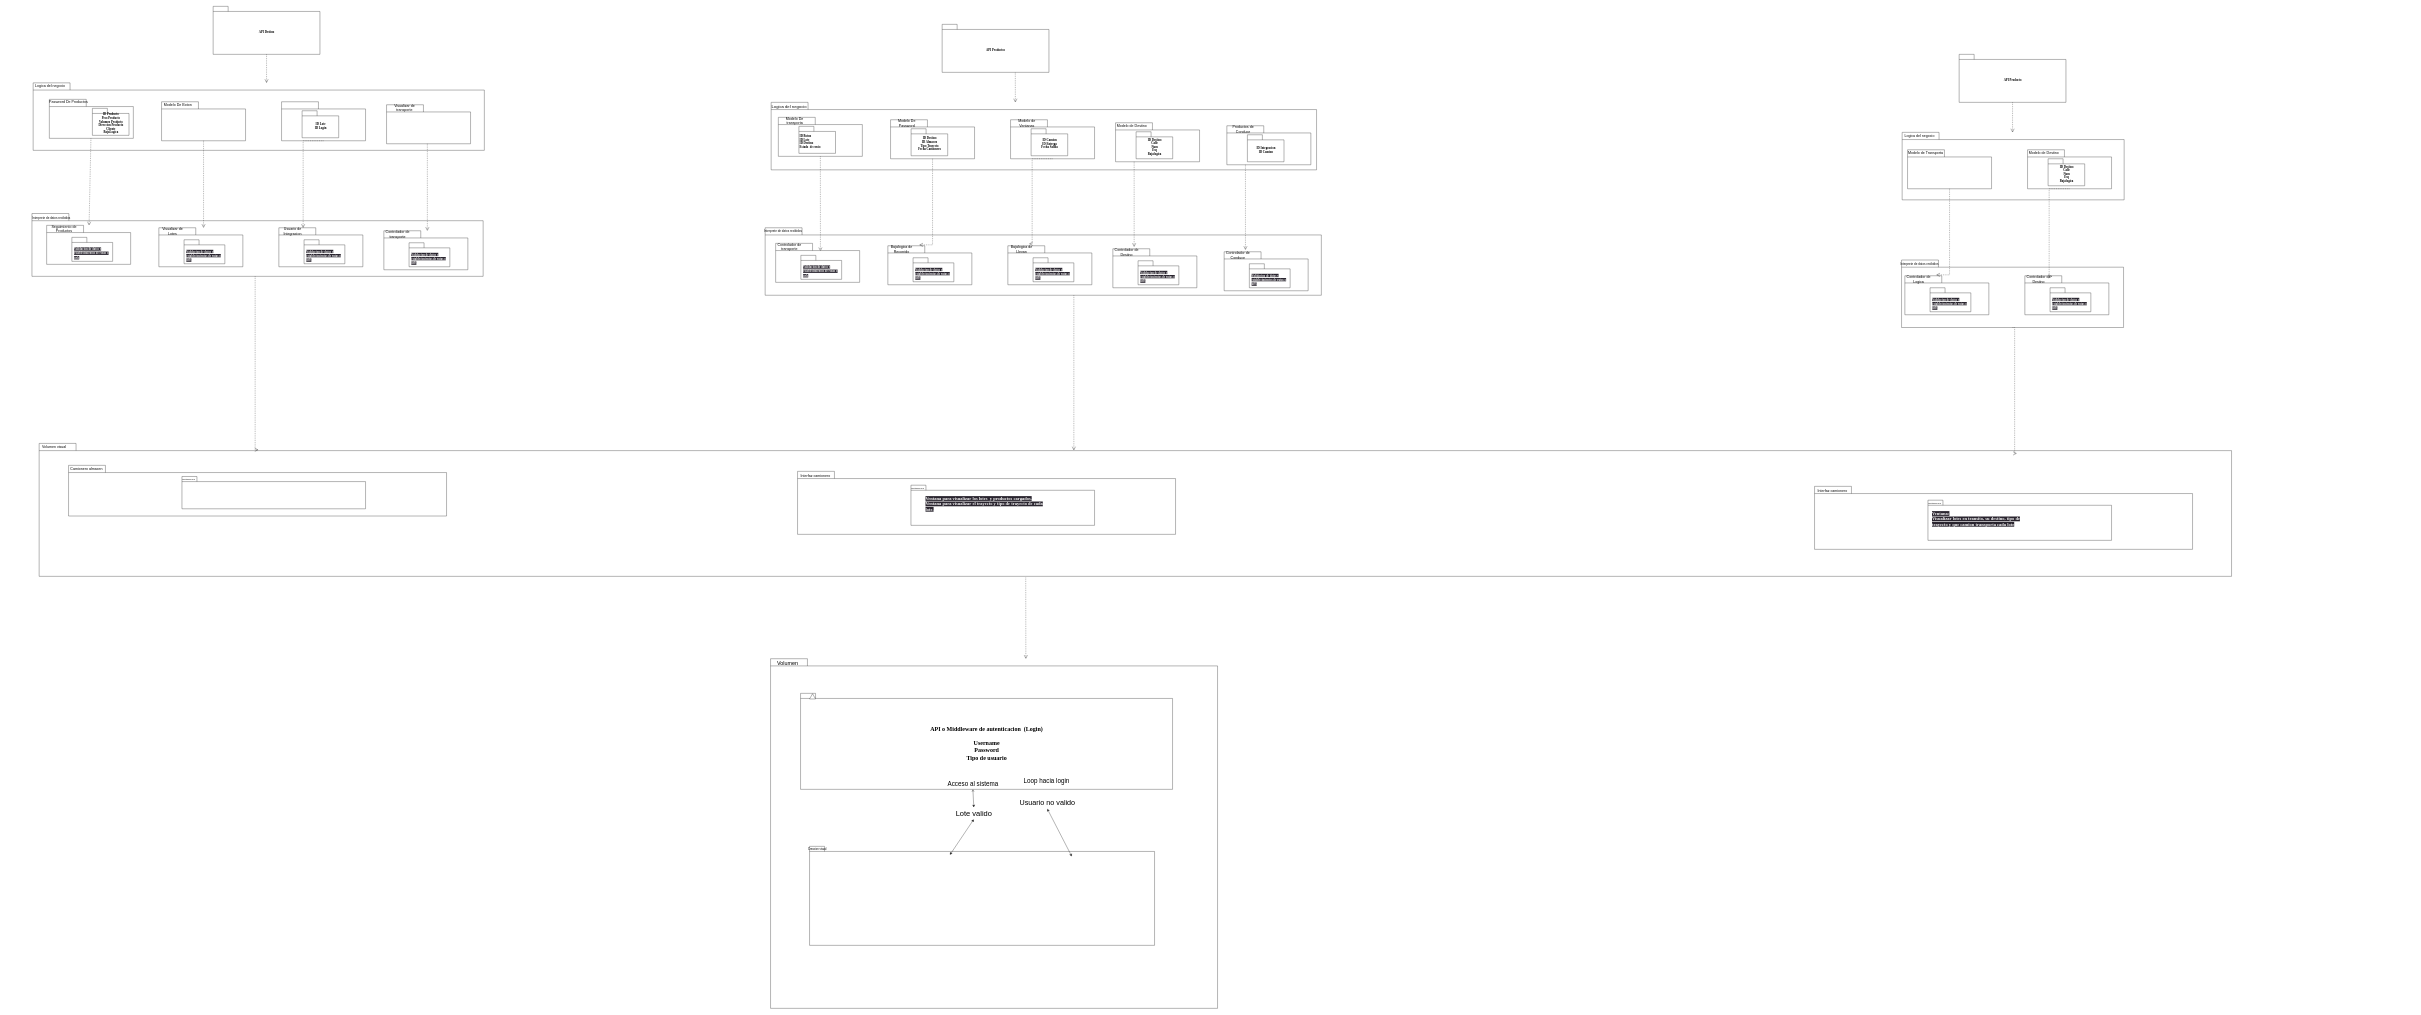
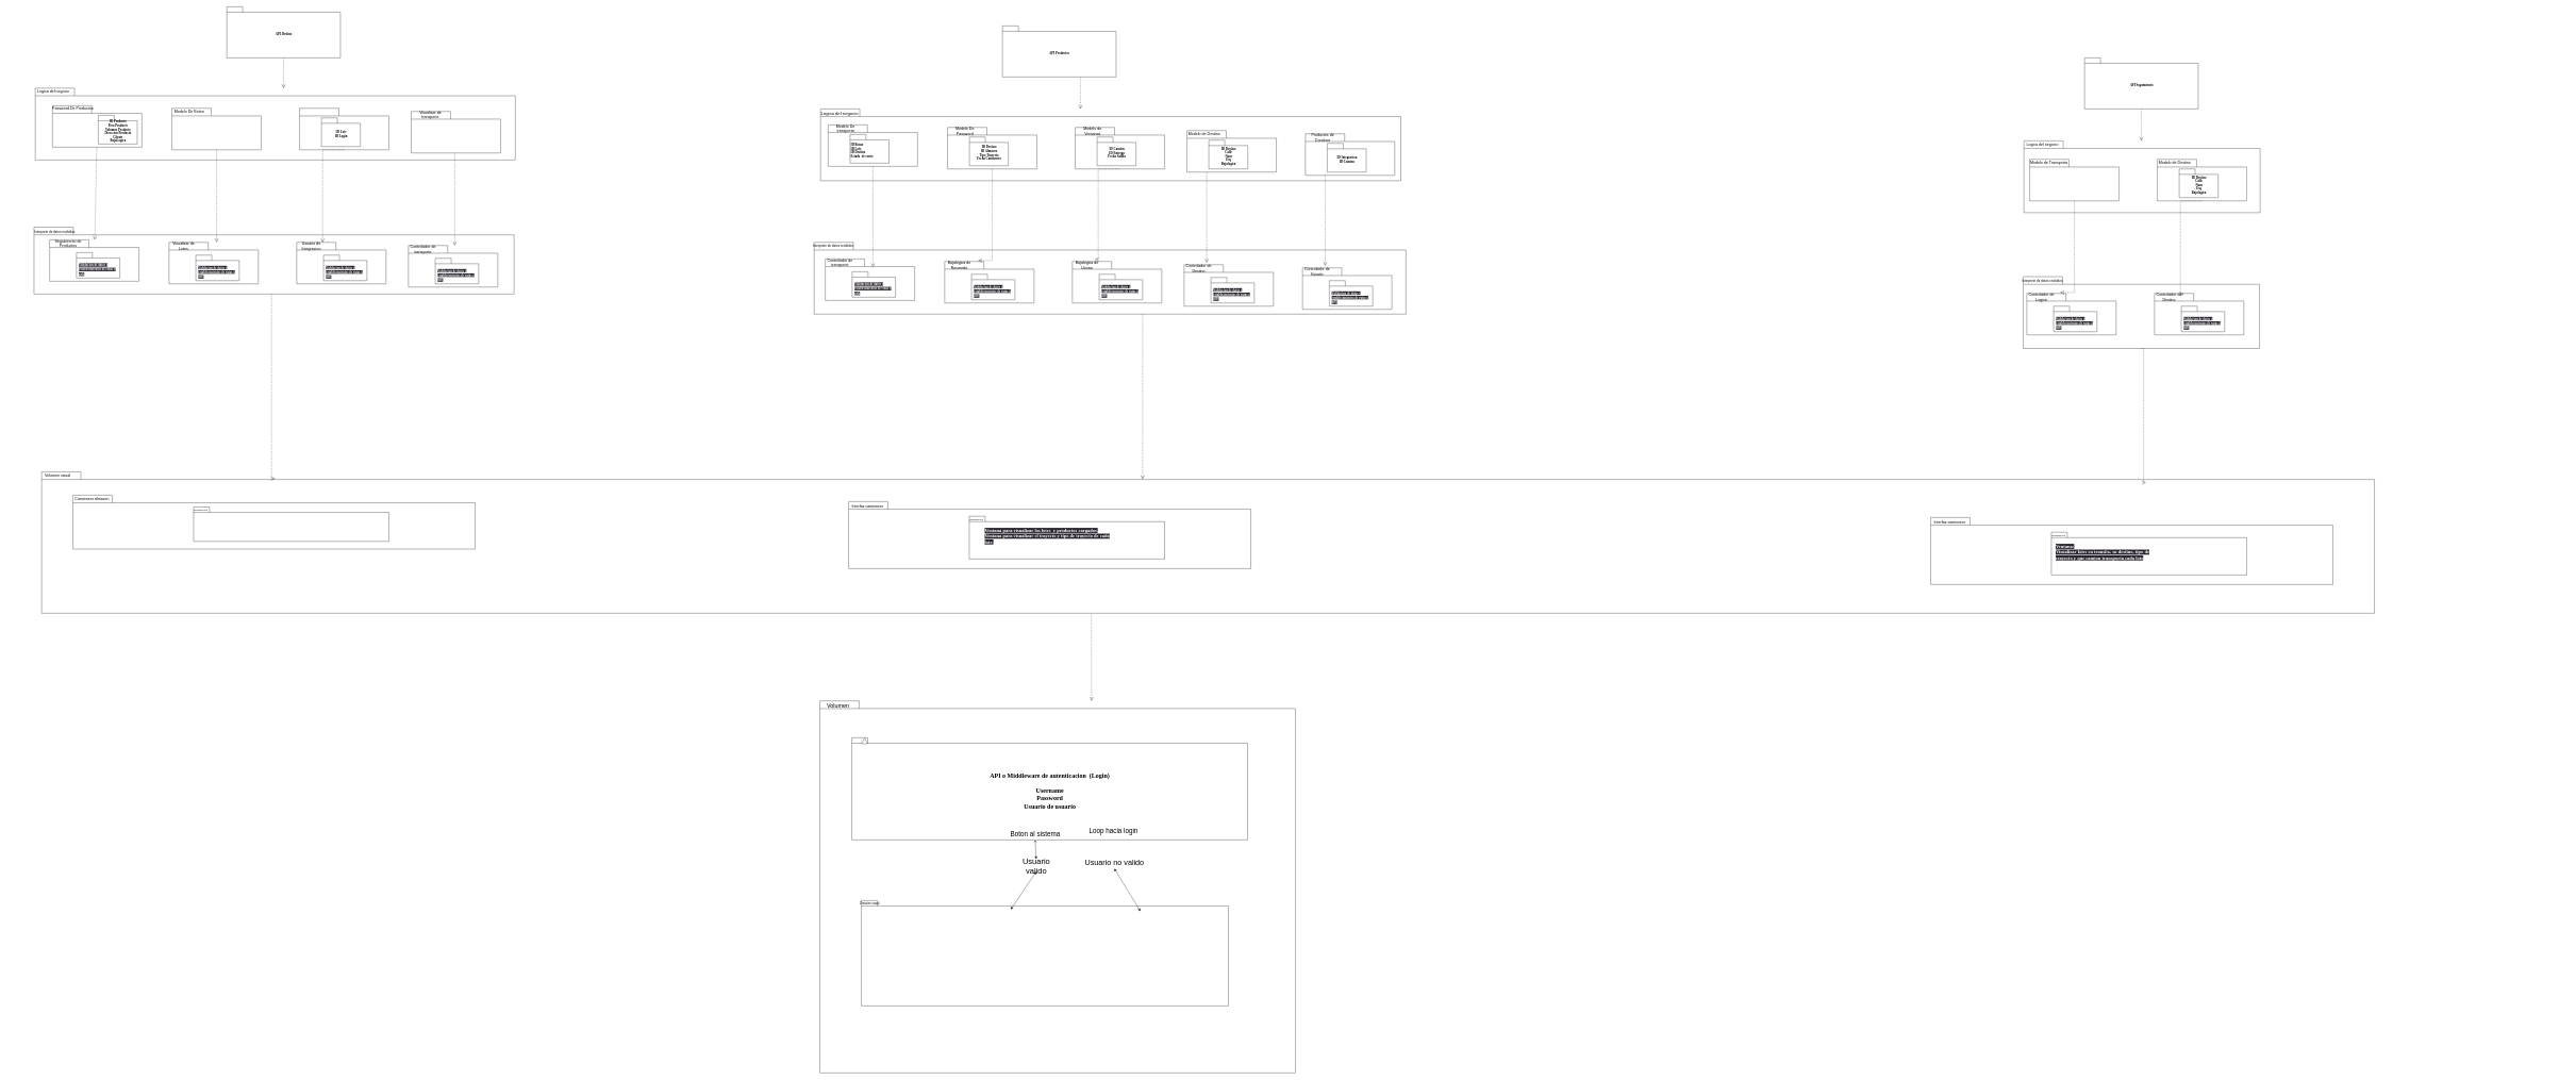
- <mxCell id="139" value="API Producto" style="shape=folder;fontStyle=1;spacingTop=10;tabWidth=50;tabHeight=17;tabPosition=left;html=1;rounded=0;shadow=0;comic=0;labelBackgroundColor=none;strokeWidth=1;fontFamily=Verdana;fontSize=10;align=center;" parent="138" vertex="1"><mxGeometry width="356" height="160" as="geometry" /></mxCell>
+ <mxCell id="139" value="API Seguimiento" style="shape=folder;fontStyle=1;spacingTop=10;tabWidth=50;tabHeight=17;tabPosition=left;html=1;rounded=0;shadow=0;comic=0;labelBackgroundColor=none;strokeWidth=1;fontFamily=Verdana;fontSize=10;align=center;" parent="138" vertex="1"><mxGeometry width="356" height="160" as="geometry" /></mxCell>
- <mxCell id="135" value="Controlador de Conduce" style="text;html=1;strokeColor=none;fillColor=none;align=center;verticalAlign=middle;whiteSpace=wrap;rounded=0;" parent="132" vertex="1"><mxGeometry x="-4" y="-6.5" width="100" height="37" as="geometry" /></mxCell>
+ <mxCell id="135" value="Controlador de Estado" style="text;html=1;strokeColor=none;fillColor=none;align=center;verticalAlign=middle;whiteSpace=wrap;rounded=0;" parent="132" vertex="1"><mxGeometry x="-4" y="-6.5" width="100" height="37" as="geometry" /></mxCell>
- <mxCell id="63" value="&lt;font style=&quot;font-size: 20px;&quot;&gt;API o Middleware de autenticacion&amp;nbsp; (Login)&lt;br&gt;&lt;br&gt;Username&lt;br&gt;Password&lt;br&gt;Tipo de usuario&lt;/font&gt;" style="shape=folder;fontStyle=1;spacingTop=10;tabWidth=50;tabHeight=17;tabPosition=left;html=1;rounded=0;shadow=0;comic=0;labelBackgroundColor=none;strokeWidth=1;fontFamily=Verdana;fontSize=10;align=center;" parent="62" vertex="1"><mxGeometry y="-160" width="1240" height="320" as="geometry" /></mxCell>
+ <mxCell id="63" value="&lt;font style=&quot;font-size: 20px;&quot;&gt;API o Middleware de autenticacion&amp;nbsp; (Login)&lt;br&gt;&lt;br&gt;Username&lt;br&gt;Password&lt;br&gt;Usuario de usuario&lt;/font&gt;" style="shape=folder;fontStyle=1;spacingTop=10;tabWidth=50;tabHeight=17;tabPosition=left;html=1;rounded=0;shadow=0;comic=0;labelBackgroundColor=none;strokeWidth=1;fontFamily=Verdana;fontSize=10;align=center;" parent="62" vertex="1"><mxGeometry y="-160" width="1240" height="320" as="geometry" /></mxCell>
- <mxCell id="64" value="&lt;font style=&quot;font-size: 21px;&quot;&gt;Acceso al sistema&lt;/font&gt;" style="text;html=1;strokeColor=none;fillColor=none;align=center;verticalAlign=middle;whiteSpace=wrap;rounded=0;" parent="62" vertex="1"><mxGeometry x="477.5" y="120" width="194" height="40" as="geometry" /></mxCell>
+ <mxCell id="64" value="&lt;font style=&quot;font-size: 21px;&quot;&gt;Boton al sistema&lt;/font&gt;" style="text;html=1;strokeColor=none;fillColor=none;align=center;verticalAlign=middle;whiteSpace=wrap;rounded=0;" parent="62" vertex="1"><mxGeometry x="477.5" y="120" width="194" height="40" as="geometry" /></mxCell>
- <mxCell id="72" value="&lt;font style=&quot;font-size: 24px;&quot;&gt;Usuario no valido&lt;/font&gt;" style="text;html=1;strokeColor=none;fillColor=none;align=center;verticalAlign=middle;whiteSpace=wrap;rounded=0;" parent="1" vertex="1"><mxGeometry x="3395.5" y="2655" width="190" height="40" as="geometry" /></mxCell>
+ <mxCell id="72" value="&lt;font style=&quot;font-size: 24px;&quot;&gt;Usuario no valido&lt;/font&gt;" style="text;html=1;strokeColor=none;fillColor=none;align=center;verticalAlign=middle;whiteSpace=wrap;rounded=0;" parent="1" vertex="1"><mxGeometry x="3395.5" y="2680" width="190" height="40" as="geometry" /></mxCell>
- <mxCell id="71" value="&lt;font style=&quot;font-size: 25px;&quot;&gt;Lote valido&lt;/font&gt;" style="text;html=1;strokeColor=none;fillColor=none;align=center;verticalAlign=middle;whiteSpace=wrap;rounded=0;" parent="1" vertex="1"><mxGeometry x="3165.5" y="2690" width="160" height="40" as="geometry" /></mxCell>
+ <mxCell id="71" value="&lt;font style=&quot;font-size: 25px;&quot;&gt;Usuario valido&lt;/font&gt;" style="text;html=1;strokeColor=none;fillColor=none;align=center;verticalAlign=middle;whiteSpace=wrap;rounded=0;" parent="1" vertex="1"><mxGeometry x="3165.5" y="2690" width="160" height="40" as="geometry" /></mxCell>
